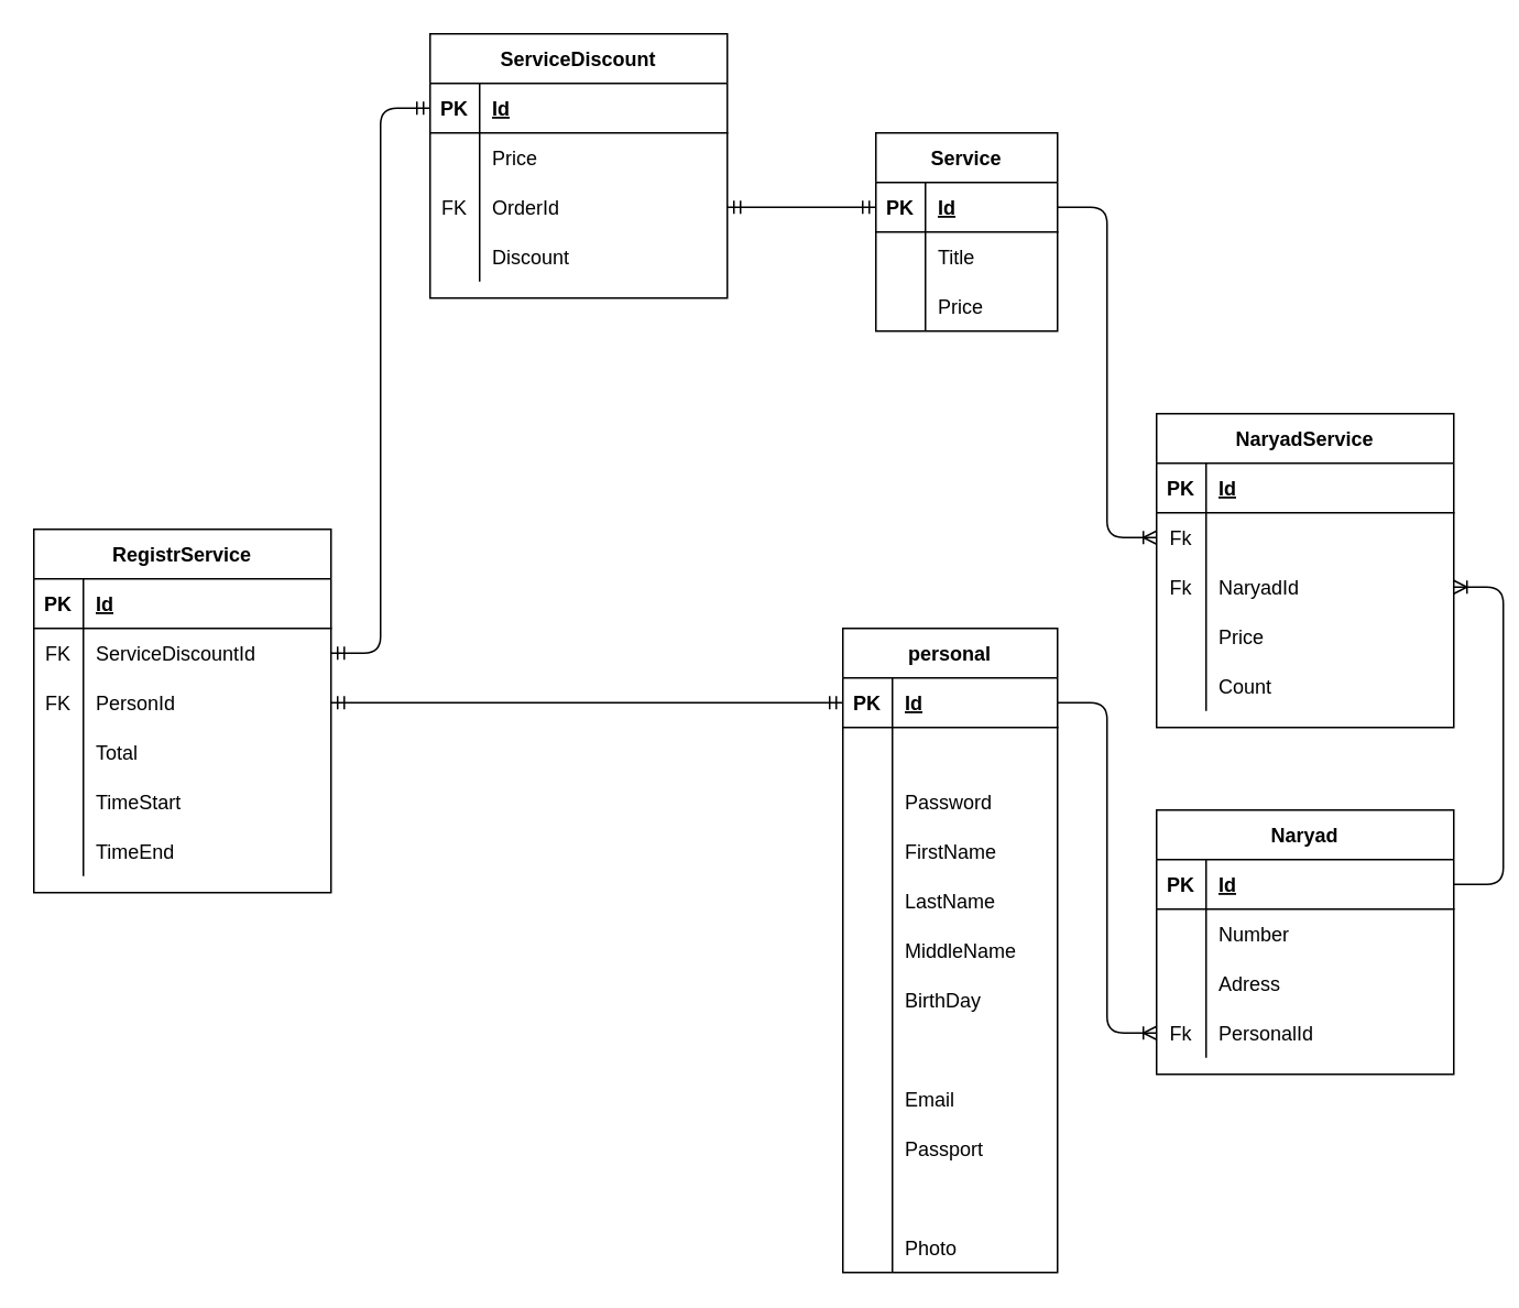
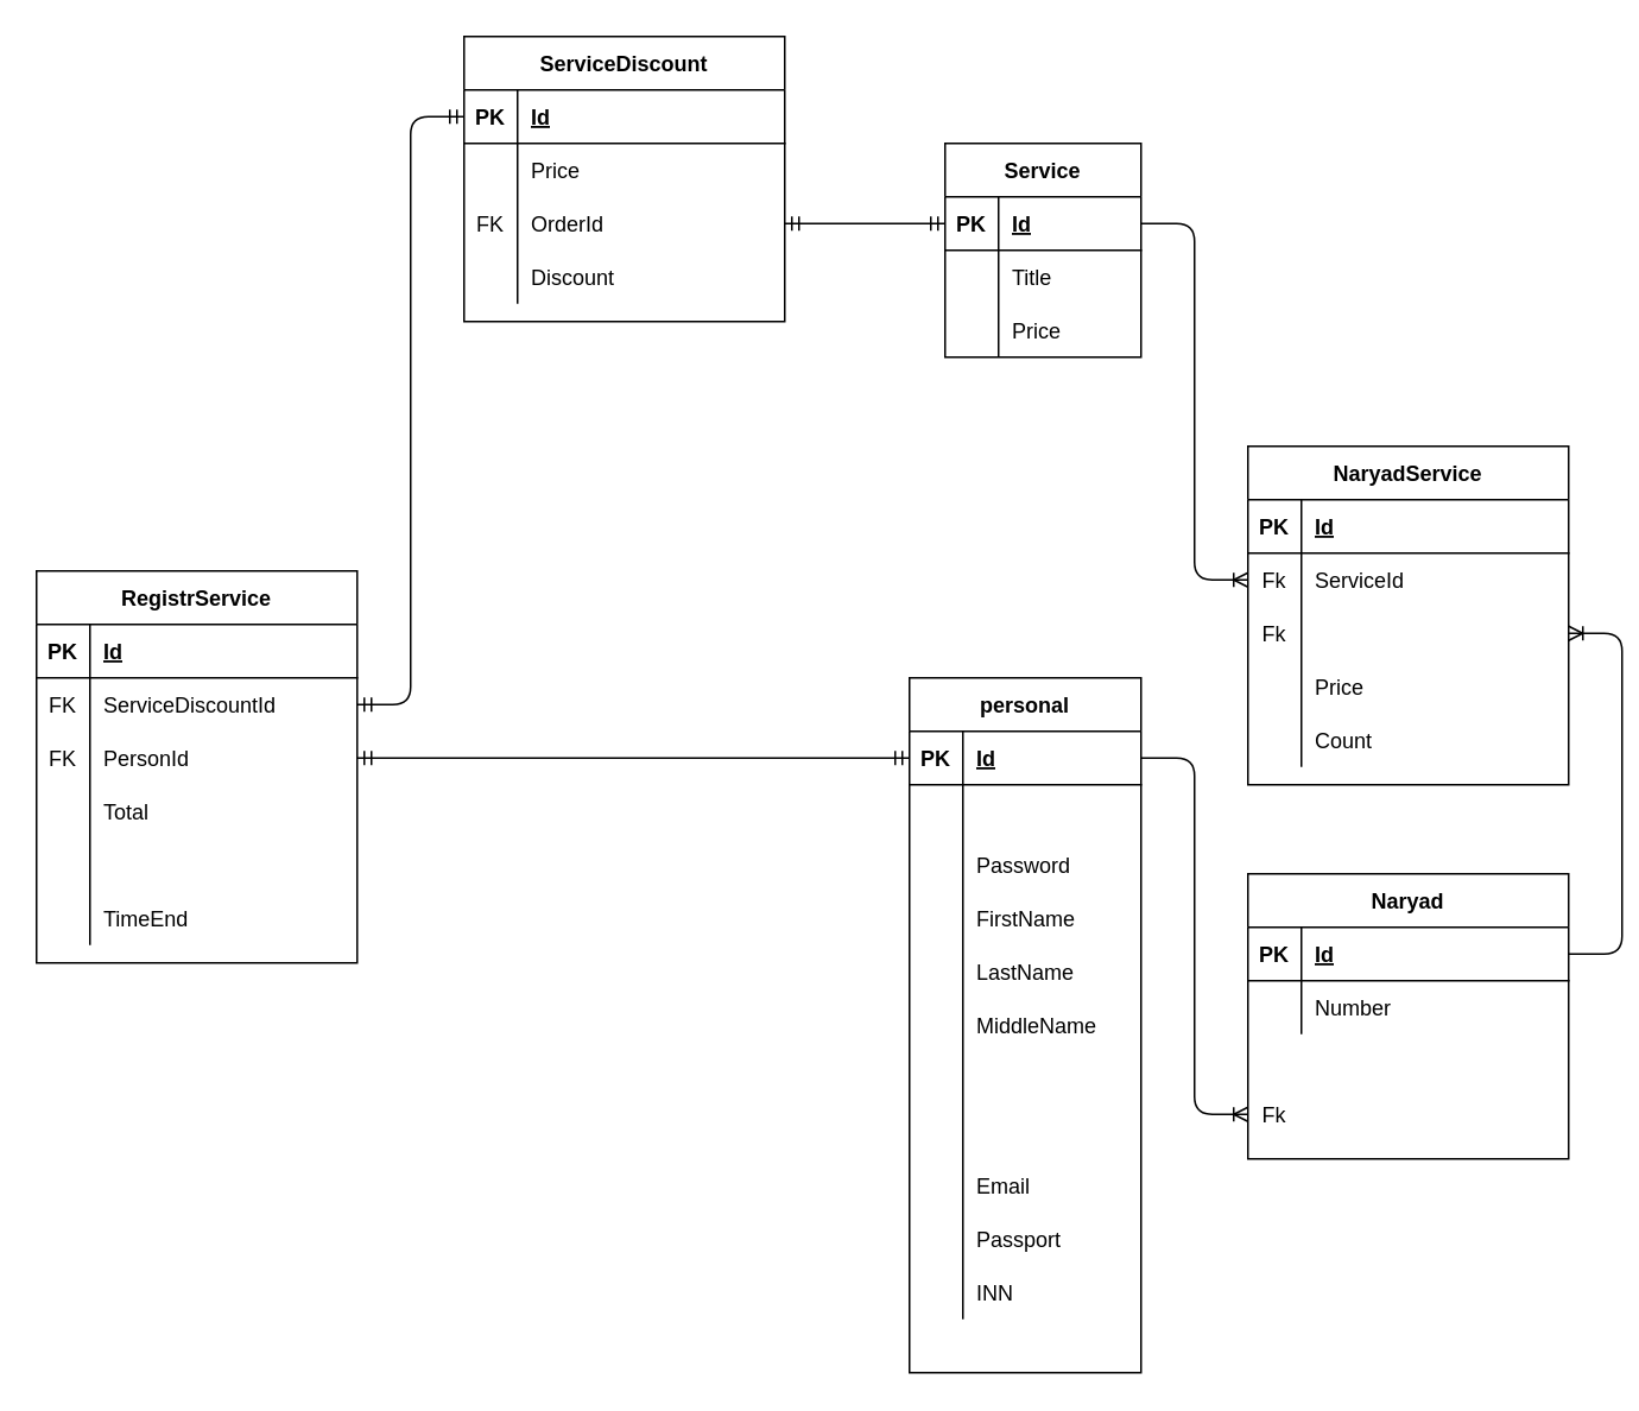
+ <mxCell id="88" value="ServiceId" style="shape=partialRectangle;connectable=0;fillColor=none;top=0;left=0;bottom=0;right=0;align=left;spacingLeft=6;overflow=hidden;" vertex="1" parent="86"><mxGeometry x="30" width="150" height="30" as="geometry" /></mxCell>
- <mxCell id="91" value="NaryadId" style="shape=partialRectangle;connectable=0;fillColor=none;top=0;left=0;bottom=0;right=0;align=left;spacingLeft=6;overflow=hidden;" vertex="1" parent="89"><mxGeometry x="30" width="150" height="30" as="geometry" /></mxCell>
- <mxCell id="76" value="TimeStart" style="shape=partialRectangle;connectable=0;fillColor=none;top=0;left=0;bottom=0;right=0;align=left;spacingLeft=6;overflow=hidden;" vertex="1" parent="74"><mxGeometry x="30" width="150" height="30" as="geometry" /></mxCell>
- <mxCell id="107" value="Adress" style="shape=partialRectangle;connectable=0;fillColor=none;top=0;left=0;bottom=0;right=0;align=left;spacingLeft=6;overflow=hidden;" vertex="1" parent="105"><mxGeometry x="30" width="150" height="30" as="geometry" /></mxCell>
- <mxCell id="22" value="BirthDay" style="shape=partialRectangle;connectable=0;fillColor=none;top=0;left=0;bottom=0;right=0;align=left;spacingLeft=6;overflow=hidden;" vertex="1" parent="20"><mxGeometry x="30" width="100" height="30" as="geometry" /></mxCell>
- <mxCell id="110" value="PersonalId" style="shape=partialRectangle;connectable=0;fillColor=none;top=0;left=0;bottom=0;right=0;align=left;spacingLeft=6;overflow=hidden;" vertex="1" parent="108"><mxGeometry x="30" width="150" height="30" as="geometry" /></mxCell>
+ <mxCell id="33" value="INN" style="shape=partialRectangle;connectable=0;fillColor=none;top=0;left=0;bottom=0;right=0;align=left;spacingLeft=6;overflow=hidden;" vertex="1" parent="31"><mxGeometry x="30" width="100" height="30" as="geometry" /></mxCell>
- <mxCell id="36" value="Photo" style="shape=partialRectangle;connectable=0;fillColor=none;top=0;left=0;bottom=0;right=0;align=left;spacingLeft=6;overflow=hidden;" vertex="1" parent="34"><mxGeometry x="30" width="100" height="30" as="geometry" /></mxCell>
